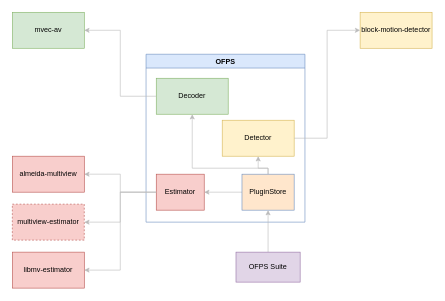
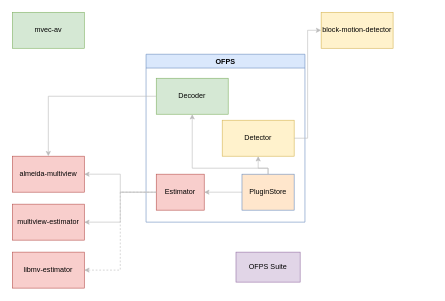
- <mxCell id="15" style="edgeStyle=orthogonalEdgeStyle;rounded=0;orthogonalLoop=1;jettySize=auto;html=1;entryX=1;entryY=0.5;entryDx=0;entryDy=0;strokeColor=#BABABA;" edge="1" parent="1" source="3" target="10"><mxGeometry relative="1" as="geometry" /></mxCell>
+ <mxCell id="15" style="edgeStyle=orthogonalEdgeStyle;rounded=0;orthogonalLoop=1;jettySize=auto;html=1;strokeColor=#BABABA;" edge="1" parent="1" source="3" target="12"><mxGeometry relative="1" as="geometry" /></mxCell>
- <mxCell id="11" value="block-motion-detector" style="rounded=0;whiteSpace=wrap;html=1;fillColor=#fff2cc;strokeColor=#d6b656;" vertex="1" parent="1"><mxGeometry x="600" y="20" width="120" height="60" as="geometry" /></mxCell>
+ <mxCell id="11" value="block-motion-detector" style="rounded=0;whiteSpace=wrap;html=1;fillColor=#fff2cc;strokeColor=#d6b656;" vertex="1" parent="1"><mxGeometry x="535" y="20" width="120" height="60" as="geometry" /></mxCell>
- <mxCell id="20" style="edgeStyle=orthogonalEdgeStyle;rounded=0;orthogonalLoop=1;jettySize=auto;html=1;strokeColor=#BABABA;" edge="1" parent="1" source="21" target="9"><mxGeometry relative="1" as="geometry" /></mxCell>
- <mxCell id="13" value="multiview-estimator" style="rounded=0;whiteSpace=wrap;html=1;fillColor=#f8cecc;strokeColor=#b85450;dashed=1;" vertex="1" parent="1"><mxGeometry x="20" y="340" width="120" height="60" as="geometry" /></mxCell>
+ <mxCell id="13" value="multiview-estimator" style="rounded=0;whiteSpace=wrap;html=1;fillColor=#f8cecc;strokeColor=#b85450;" vertex="1" parent="1"><mxGeometry x="20" y="340" width="120" height="60" as="geometry" /></mxCell>
- <mxCell id="18" style="edgeStyle=orthogonalEdgeStyle;rounded=0;orthogonalLoop=1;jettySize=auto;html=1;entryX=1;entryY=0.5;entryDx=0;entryDy=0;strokeColor=#BABABA;" edge="1" parent="1" source="5" target="14"><mxGeometry relative="1" as="geometry" /></mxCell>
+ <mxCell id="18" style="edgeStyle=orthogonalEdgeStyle;rounded=0;orthogonalLoop=1;jettySize=auto;html=1;entryX=1;entryY=0.5;entryDx=0;entryDy=0;strokeColor=#BABABA;dashed=1;" edge="1" parent="1" source="5" target="14"><mxGeometry relative="1" as="geometry" /></mxCell>
